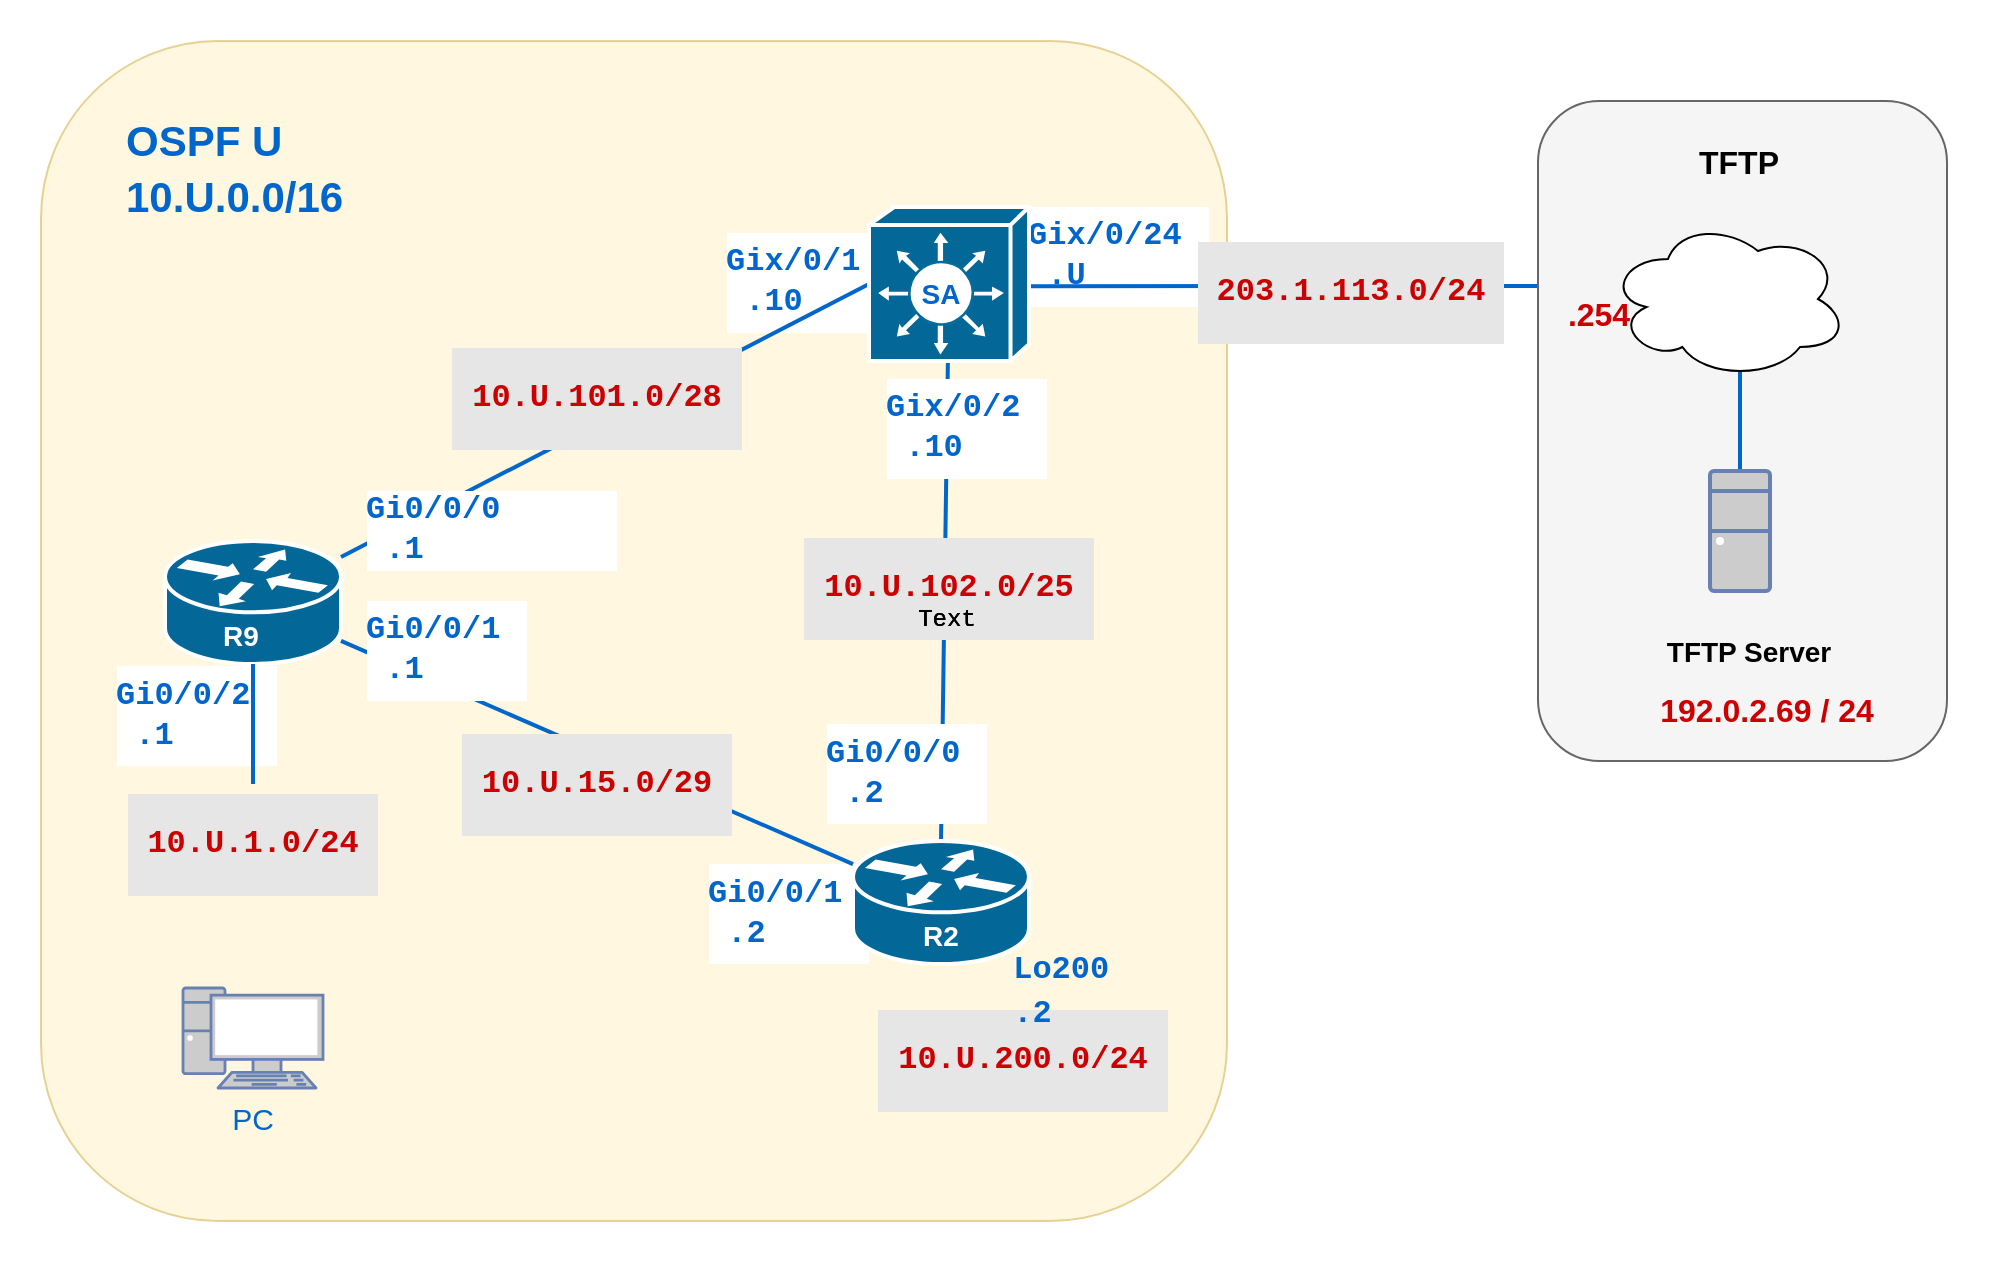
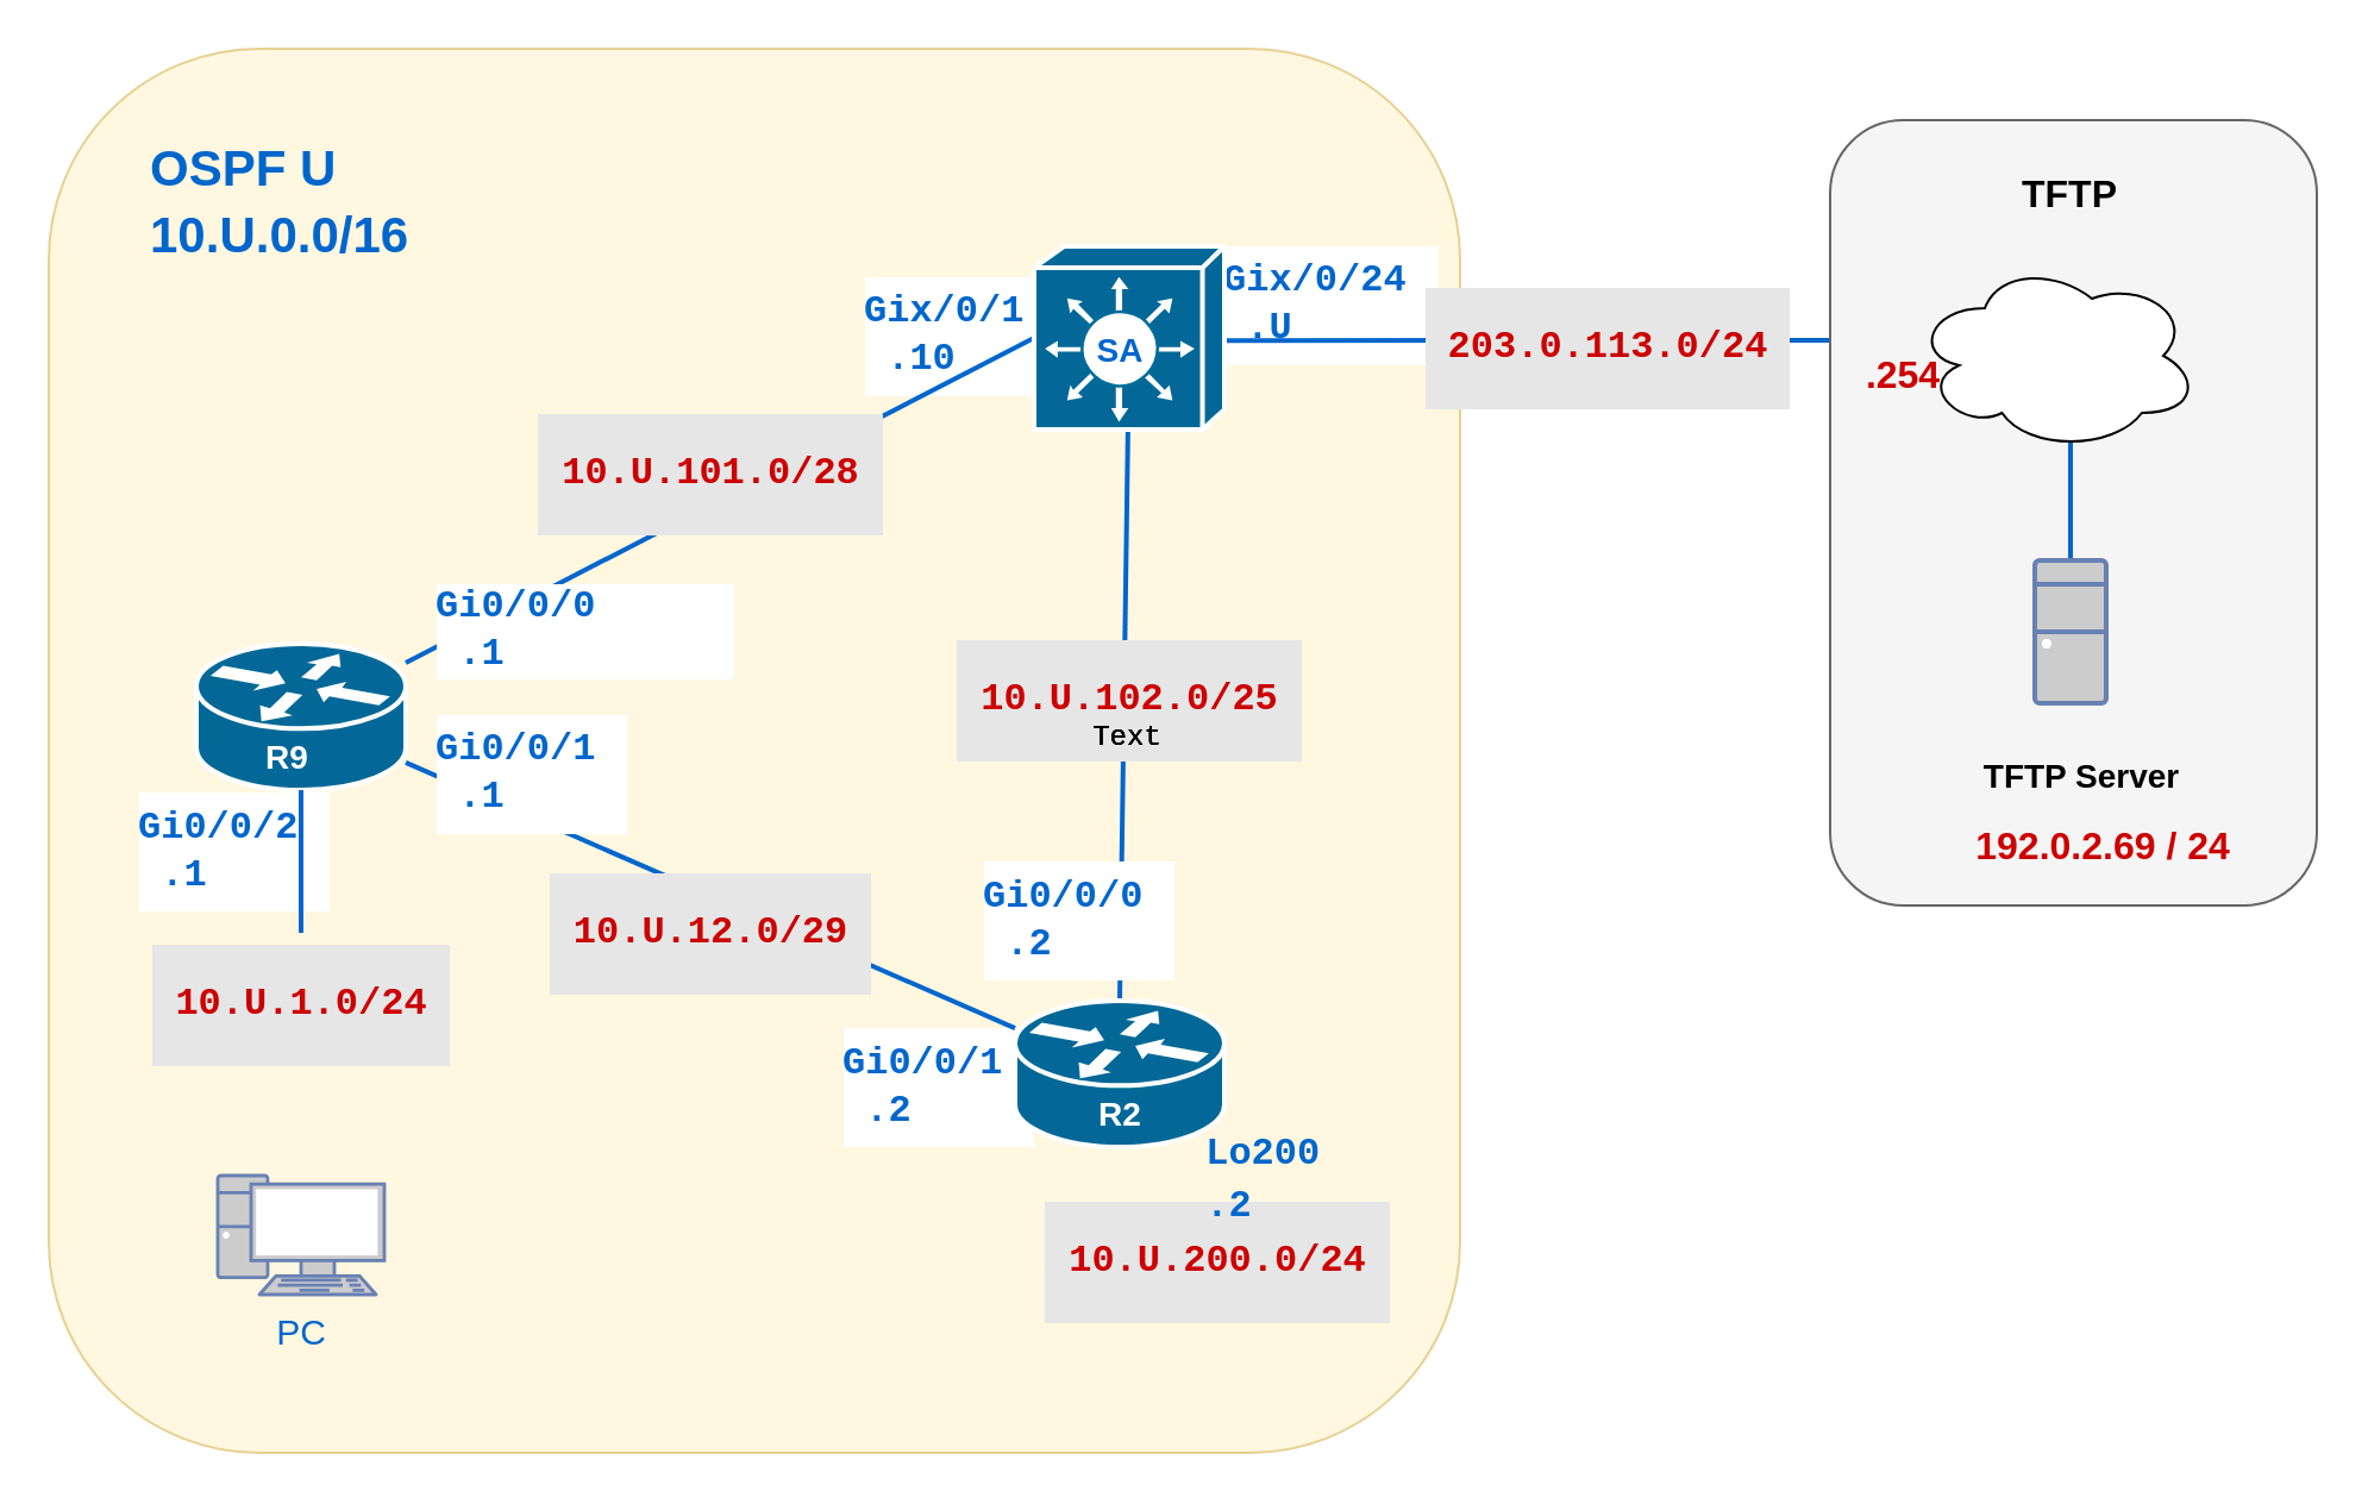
- <mxCell id="32" value="&lt;h4&gt;&lt;font face=&quot;Courier New&quot; color=&quot;#cc0000&quot;&gt;&lt;span style=&quot;font-size: 16px;&quot;&gt;&lt;b&gt;&amp;nbsp;203.1.113.0/24&amp;nbsp;&lt;/b&gt;&lt;/span&gt;&lt;/font&gt;&lt;/h4&gt;" style="text;html=1;resizable=0;autosize=1;align=center;verticalAlign=middle;points=[];fillColor=none;strokeColor=none;rounded=0;labelBorderColor=none;labelBackgroundColor=#E6E6E6;" vertex="1" parent="1"><mxGeometry x="585" y="116" width="180" height="60" as="geometry" /></mxCell>
+ <mxCell id="32" value="&lt;h4&gt;&lt;font face=&quot;Courier New&quot; color=&quot;#cc0000&quot;&gt;&lt;span style=&quot;font-size: 16px;&quot;&gt;&lt;b&gt;&amp;nbsp;203.0.113.0/24&amp;nbsp;&lt;/b&gt;&lt;/span&gt;&lt;/font&gt;&lt;/h4&gt;" style="text;html=1;resizable=0;autosize=1;align=center;verticalAlign=middle;points=[];fillColor=none;strokeColor=none;rounded=0;labelBorderColor=none;labelBackgroundColor=#E6E6E6;" vertex="1" parent="1"><mxGeometry x="585" y="116" width="180" height="60" as="geometry" /></mxCell>
- <mxCell id="35" value="&lt;font color=&quot;#0066cc&quot;&gt;&lt;b&gt;Gix/0/2&lt;br&gt;&amp;nbsp;.10&lt;br&gt;&lt;/b&gt;&lt;/font&gt;" style="text;html=1;resizable=0;autosize=1;align=left;verticalAlign=middle;points=[];fillColor=#FFFFFF;strokeColor=none;rounded=0;fontSize=16;fontColor=#333333;spacingRight=-8;spacing=0;fontFamily=Courier New;" vertex="1" parent="1"><mxGeometry x="443" y="189" width="80" height="50" as="geometry" /></mxCell>
- <mxCell id="30" value="&lt;h4&gt;&lt;font face=&quot;Courier New&quot; color=&quot;#cc0000&quot;&gt;&lt;span style=&quot;font-size: 16px;&quot;&gt;&lt;b&gt;&amp;nbsp;10.U.15.0/29&amp;nbsp;&lt;/b&gt;&lt;/span&gt;&lt;/font&gt;&lt;/h4&gt;" style="text;html=1;resizable=0;autosize=1;align=center;verticalAlign=middle;points=[];fillColor=none;strokeColor=none;rounded=0;labelBorderColor=none;labelBackgroundColor=#E6E6E6;" vertex="1" parent="1"><mxGeometry x="218" y="361.5" width="160" height="60" as="geometry" /></mxCell>
+ <mxCell id="30" value="&lt;h4&gt;&lt;font face=&quot;Courier New&quot; color=&quot;#cc0000&quot;&gt;&lt;span style=&quot;font-size: 16px;&quot;&gt;&lt;b&gt;&amp;nbsp;10.U.12.0/29&amp;nbsp;&lt;/b&gt;&lt;/span&gt;&lt;/font&gt;&lt;/h4&gt;" style="text;html=1;resizable=0;autosize=1;align=center;verticalAlign=middle;points=[];fillColor=none;strokeColor=none;rounded=0;labelBorderColor=none;labelBackgroundColor=#E6E6E6;" vertex="1" parent="1"><mxGeometry x="218" y="361.5" width="160" height="60" as="geometry" /></mxCell>
